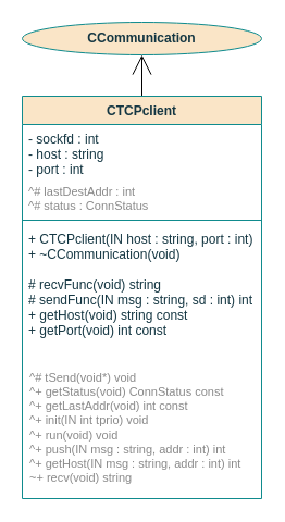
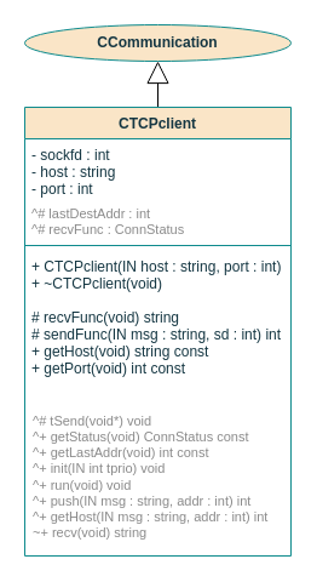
- <mxCell id="3" value="" style="endArrow=open;endSize=16;endFill=0;html=1;rounded=0;exitX=0.5;exitY=0;exitDx=0;exitDy=0;entryX=0.5;entryY=1;entryDx=0;entryDy=0;" parent="1" target="2" edge="1" source="4"><mxGeometry width="160" relative="1" as="geometry"><mxPoint x="125" y="90" as="sourcePoint" /><mxPoint x="315" y="105" as="targetPoint" /></mxGeometry></mxCell>
+ <mxCell id="3" value="" style="endArrow=block;endSize=16;endFill=0;html=1;rounded=0;exitX=0.5;exitY=0;exitDx=0;exitDy=0;entryX=0.5;entryY=1;entryDx=0;entryDy=0;" parent="1" target="2" edge="1" source="4"><mxGeometry width="160" relative="1" as="geometry"><mxPoint x="125" y="90" as="sourcePoint" /><mxPoint x="315" y="105" as="targetPoint" /></mxGeometry></mxCell>
- <mxCell id="8" value="&lt;br&gt;&lt;div&gt;&lt;font style=&quot;font-size: 11px&quot; color=&quot;#8A8A8A&quot;&gt;^# lastDestAddr : int&lt;br&gt;&lt;/font&gt;&lt;/div&gt;&lt;div&gt;&lt;font style=&quot;font-size: 11px&quot; color=&quot;#8A8A8A&quot;&gt;^# status : ConnStatus&lt;br&gt;&lt;/font&gt;&lt;/div&gt;" style="text;html=1;align=left;verticalAlign=middle;resizable=0;points=[];autosize=1;strokeColor=none;fillColor=none;opacity=10;fontSize=11;" parent="1" vertex="1"><mxGeometry x="24" y="151" width="140" height="50" as="geometry" /></mxCell>
+ <mxCell id="8" value="&lt;br&gt;&lt;div&gt;&lt;font style=&quot;font-size: 11px&quot; color=&quot;#8A8A8A&quot;&gt;^# lastDestAddr : int&lt;br&gt;&lt;/font&gt;&lt;/div&gt;&lt;div&gt;&lt;font style=&quot;font-size: 11px&quot; color=&quot;#8A8A8A&quot;&gt;^# recvFunc : ConnStatus&lt;br&gt;&lt;/font&gt;&lt;/div&gt;" style="text;html=1;align=left;verticalAlign=middle;resizable=0;points=[];autosize=1;strokeColor=none;fillColor=none;opacity=10;fontSize=11;" parent="1" vertex="1"><mxGeometry x="24" y="151" width="140" height="50" as="geometry" /></mxCell>
- <mxCell id="7" value="+ CTCPclient(IN host : string, port : int)&#10;+ ~CCommunication(void)&#10;&#10;# recvFunc(void) string&#10;# sendFunc(IN msg : string, sd : int) int&#10;+ getHost(void) string const&#10;+ getPort(void) int const&#10; " style="text;strokeColor=none;fillColor=none;align=left;verticalAlign=top;spacingLeft=4;spacingRight=4;overflow=hidden;rotatable=0;points=[[0,0.5],[1,0.5]];portConstraint=eastwest;fontColor=#143642;" parent="4" vertex="1"><mxGeometry y="118" width="220" height="252" as="geometry" /></mxCell>
+ <mxCell id="7" value="+ CTCPclient(IN host : string, port : int)&#10;+ ~CTCPclient(void)&#10;&#10;# recvFunc(void) string&#10;# sendFunc(IN msg : string, sd : int) int&#10;+ getHost(void) string const&#10;+ getPort(void) int const&#10; " style="text;strokeColor=none;fillColor=none;align=left;verticalAlign=top;spacingLeft=4;spacingRight=4;overflow=hidden;rotatable=0;points=[[0,0.5],[1,0.5]];portConstraint=eastwest;fontColor=#143642;" parent="4" vertex="1"><mxGeometry y="118" width="220" height="252" as="geometry" /></mxCell>
